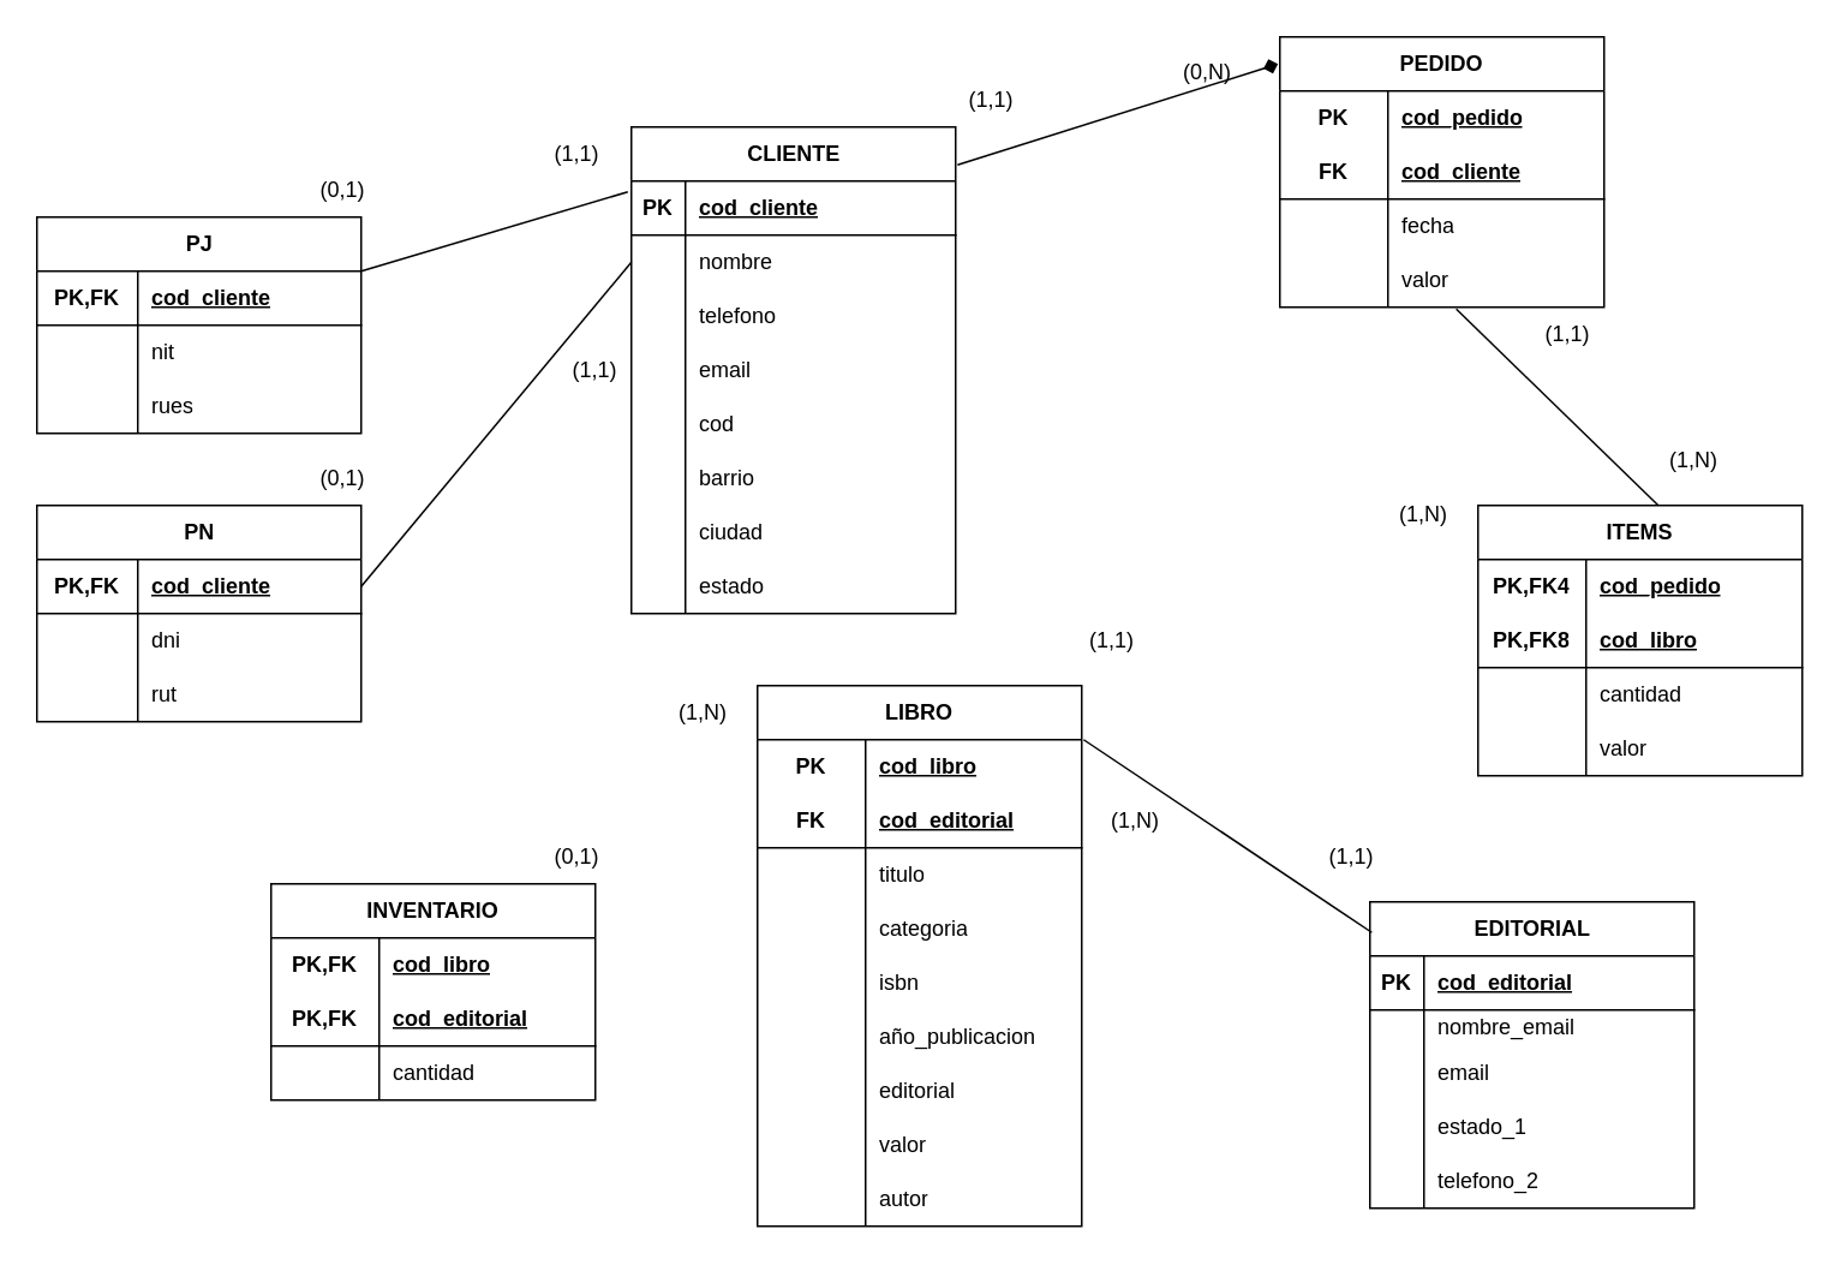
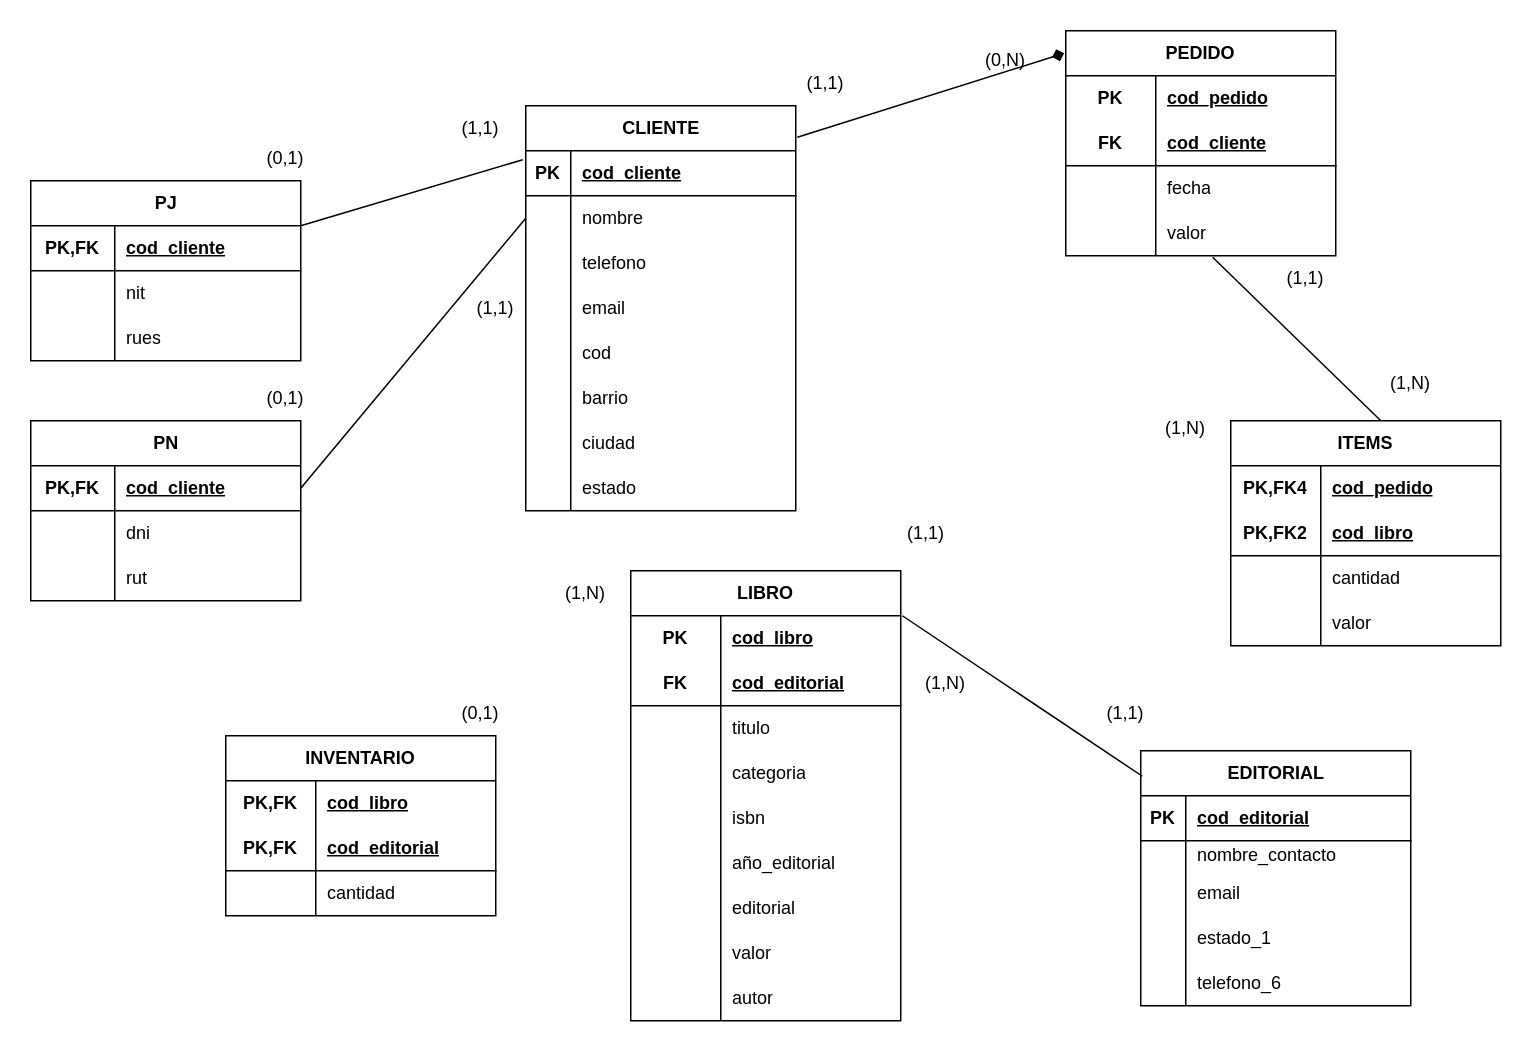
- <mxCell id="99" value="PK,FK8" style="shape=partialRectangle;connectable=0;fillColor=none;top=0;left=0;bottom=0;right=0;fontStyle=1;overflow=hidden;html=1;whiteSpace=wrap;" vertex="1" parent="98"><mxGeometry width="60" height="30" as="geometry"><mxRectangle width="60" height="30" as="alternateBounds" /></mxGeometry></mxCell>
+ <mxCell id="99" value="PK,FK2" style="shape=partialRectangle;connectable=0;fillColor=none;top=0;left=0;bottom=0;right=0;fontStyle=1;overflow=hidden;html=1;whiteSpace=wrap;" vertex="1" parent="98"><mxGeometry width="60" height="30" as="geometry"><mxRectangle width="60" height="30" as="alternateBounds" /></mxGeometry></mxCell>
- <mxCell id="33" value="nombre_email" style="shape=partialRectangle;connectable=0;fillColor=none;top=0;left=0;bottom=0;right=0;align=left;spacingLeft=6;overflow=hidden;whiteSpace=wrap;html=1;" vertex="1" parent="31"><mxGeometry x="30" width="150" height="20" as="geometry"><mxRectangle width="150" height="20" as="alternateBounds" /></mxGeometry></mxCell>
+ <mxCell id="33" value="nombre_contacto" style="shape=partialRectangle;connectable=0;fillColor=none;top=0;left=0;bottom=0;right=0;align=left;spacingLeft=6;overflow=hidden;whiteSpace=wrap;html=1;" vertex="1" parent="31"><mxGeometry x="30" width="150" height="20" as="geometry"><mxRectangle width="150" height="20" as="alternateBounds" /></mxGeometry></mxCell>
- <mxCell id="74" value="año_publicacion" style="shape=partialRectangle;connectable=0;fillColor=none;top=0;left=0;bottom=0;right=0;align=left;spacingLeft=6;overflow=hidden;html=1;whiteSpace=wrap;" vertex="1" parent="72"><mxGeometry x="60" width="120" height="30" as="geometry"><mxRectangle width="120" height="30" as="alternateBounds" /></mxGeometry></mxCell>
+ <mxCell id="74" value="año_editorial" style="shape=partialRectangle;connectable=0;fillColor=none;top=0;left=0;bottom=0;right=0;align=left;spacingLeft=6;overflow=hidden;html=1;whiteSpace=wrap;" vertex="1" parent="72"><mxGeometry x="60" width="120" height="30" as="geometry"><mxRectangle width="120" height="30" as="alternateBounds" /></mxGeometry></mxCell>
- <mxCell id="42" value="telefono_2" style="shape=partialRectangle;connectable=0;fillColor=none;top=0;left=0;bottom=0;right=0;align=left;spacingLeft=6;overflow=hidden;whiteSpace=wrap;html=1;" vertex="1" parent="40"><mxGeometry x="30" width="150" height="30" as="geometry"><mxRectangle width="150" height="30" as="alternateBounds" /></mxGeometry></mxCell>
+ <mxCell id="42" value="telefono_6" style="shape=partialRectangle;connectable=0;fillColor=none;top=0;left=0;bottom=0;right=0;align=left;spacingLeft=6;overflow=hidden;whiteSpace=wrap;html=1;" vertex="1" parent="40"><mxGeometry x="30" width="150" height="30" as="geometry"><mxRectangle width="150" height="30" as="alternateBounds" /></mxGeometry></mxCell>
